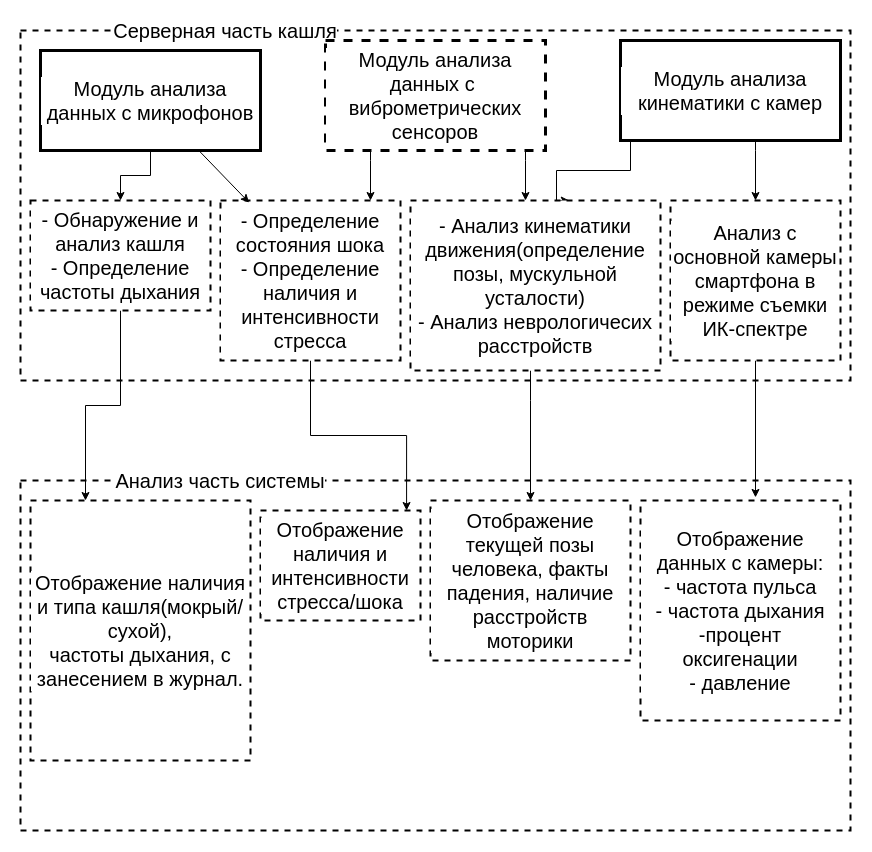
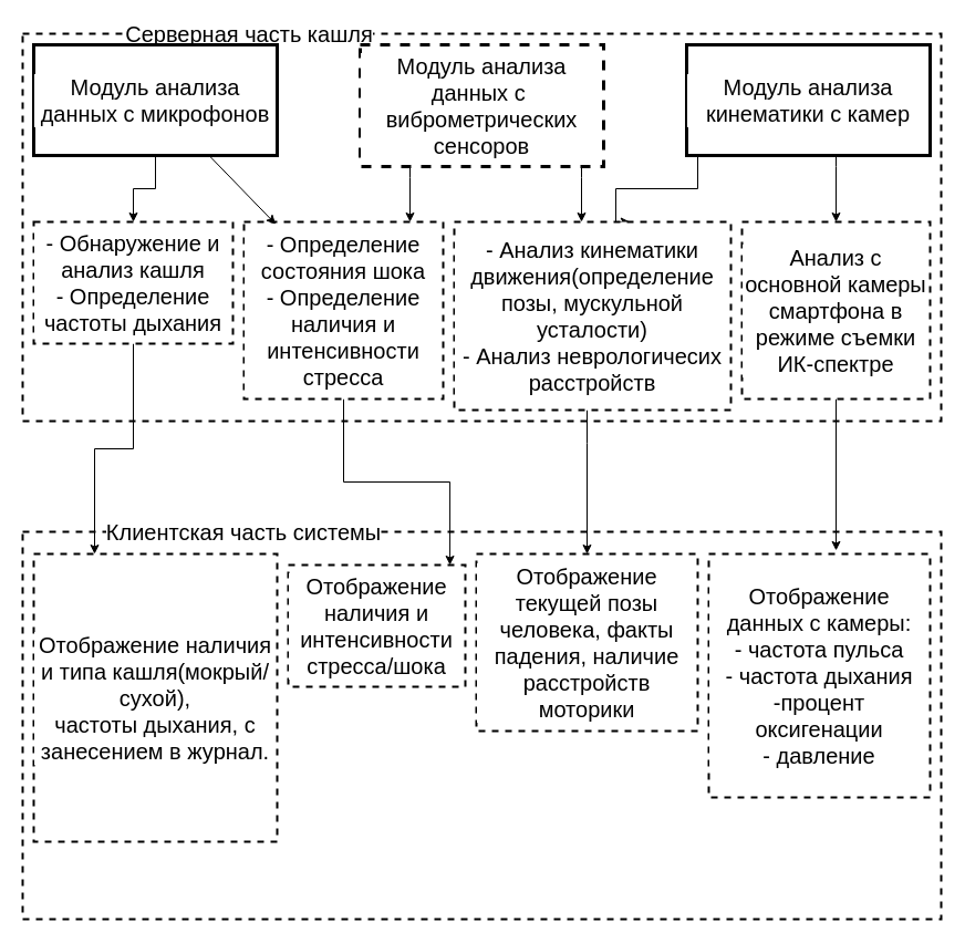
- <mxCell id="7" value="Модуль анализа данных с микрофонов " style="rounded=0;whiteSpace=wrap;html=1;labelBackgroundColor=#ffffff;strokeWidth=3;fontSize=20;fillColor=#FFFFFF;" vertex="1" parent="1"><mxGeometry x="40" y="50" width="220" height="100" as="geometry" /></mxCell>
+ <mxCell id="7" value="Модуль анализа данных с микрофонов " style="rounded=0;whiteSpace=wrap;html=1;labelBackgroundColor=#ffffff;strokeWidth=3;fontSize=20;fillColor=#FFFFFF;" vertex="1" parent="1"><mxGeometry x="30" y="40" width="220" height="100" as="geometry" /></mxCell>
- <mxCell id="5" value="&lt;div&gt;Анализ часть системы&lt;/div&gt;" style="text;html=1;strokeColor=none;fillColor=none;align=center;verticalAlign=middle;whiteSpace=wrap;rounded=0;dashed=1;labelBackgroundColor=#ffffff;fontSize=20;opacity=0;" vertex="1" parent="1"><mxGeometry x="50" y="470" width="340" height="20" as="geometry" /></mxCell>
+ <mxCell id="5" value="&lt;div&gt;Клиентская часть системы&lt;/div&gt;" style="text;html=1;strokeColor=none;fillColor=none;align=center;verticalAlign=middle;whiteSpace=wrap;rounded=0;dashed=1;labelBackgroundColor=#ffffff;fontSize=20;opacity=0;" vertex="1" parent="1"><mxGeometry x="50" y="470" width="340" height="20" as="geometry" /></mxCell>
